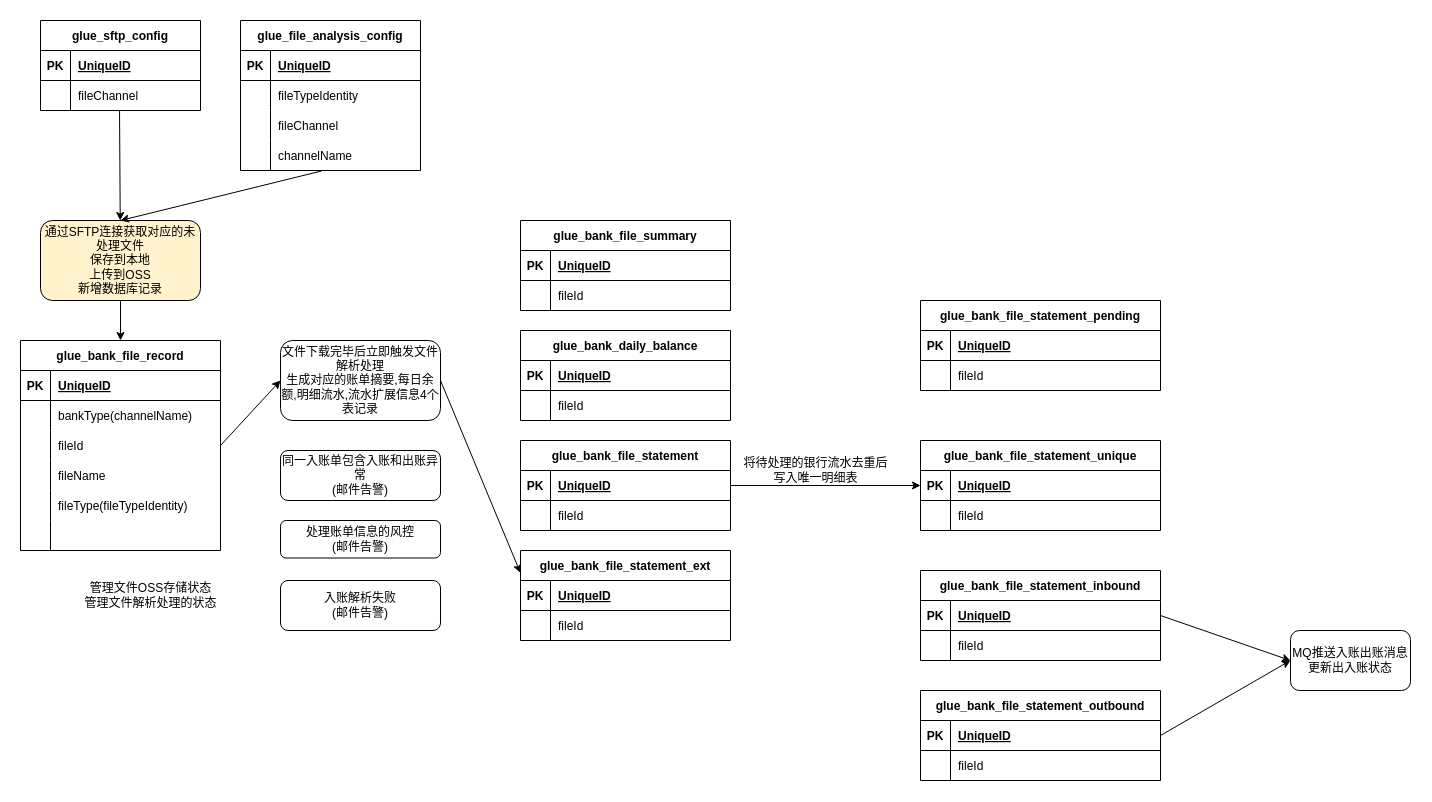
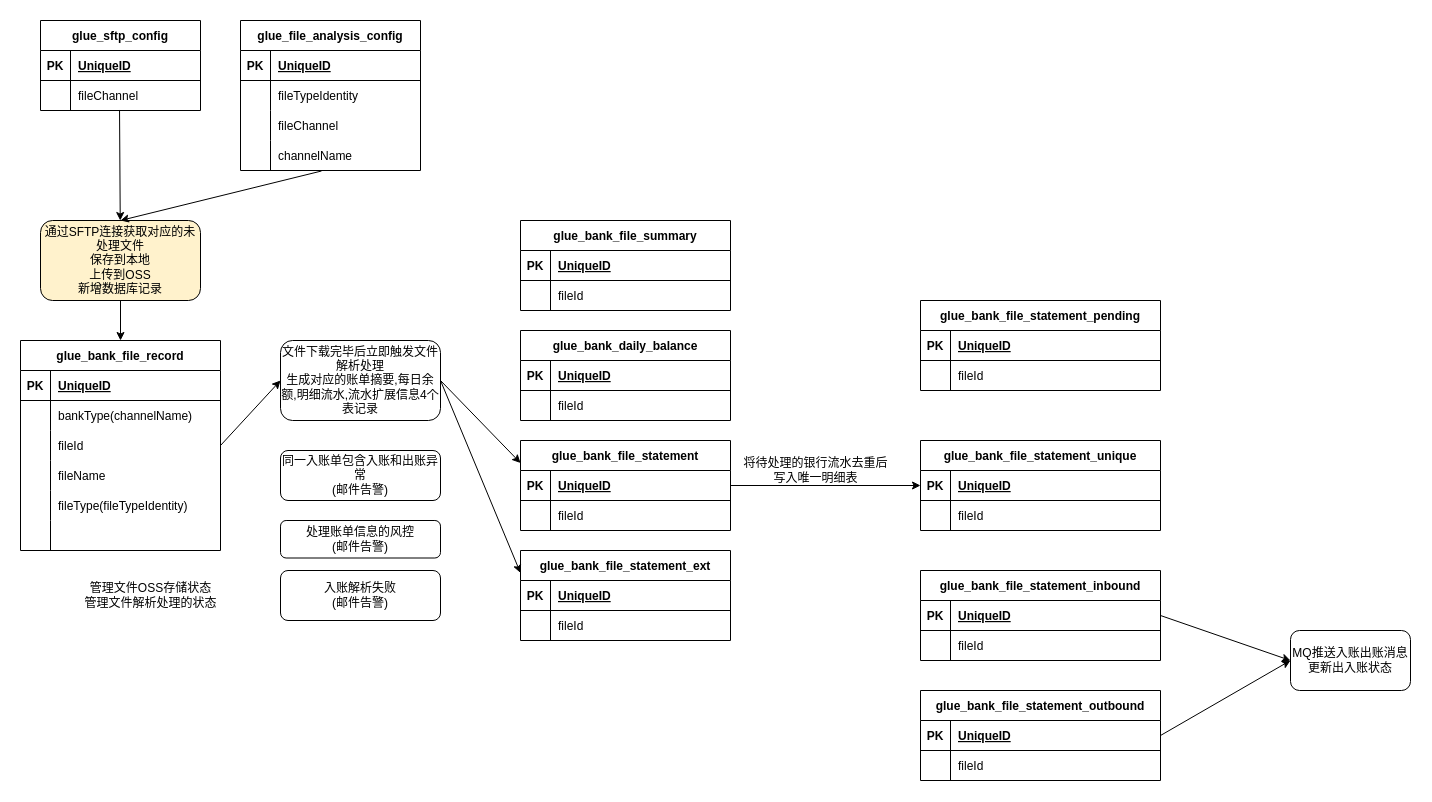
+ <mxCell id="76" value="" style="endArrow=classic;html=1;rounded=0;entryX=0;entryY=0.25;entryDx=0;entryDy=0;exitX=1;exitY=0.5;exitDx=0;exitDy=0;" parent="1" source="74" target="60" edge="1"><mxGeometry width="50" height="50" relative="1" as="geometry"><mxPoint x="360" y="480" as="sourcePoint" /><mxPoint x="410" y="430" as="targetPoint" /></mxGeometry></mxCell>
- <mxCell id="80" value="入账解析失败&lt;br&gt;(邮件告警)" style="rounded=1;whiteSpace=wrap;html=1;" parent="1" vertex="1"><mxGeometry x="280" width="160" height="50" as="geometry" y="580" /></mxCell>
+ <mxCell id="80" value="入账解析失败&lt;br&gt;(邮件告警)" style="rounded=1;whiteSpace=wrap;html=1;" parent="1" vertex="1"><mxGeometry x="280" y="570" width="160" height="50" as="geometry" /></mxCell>
